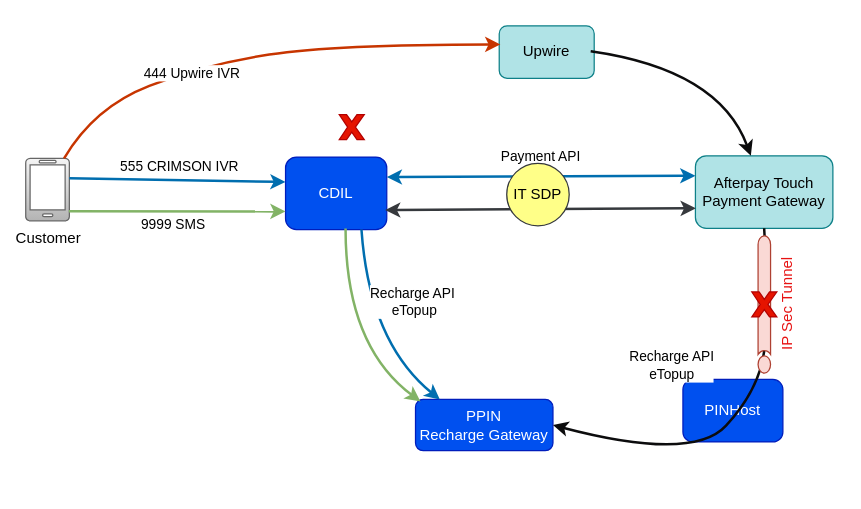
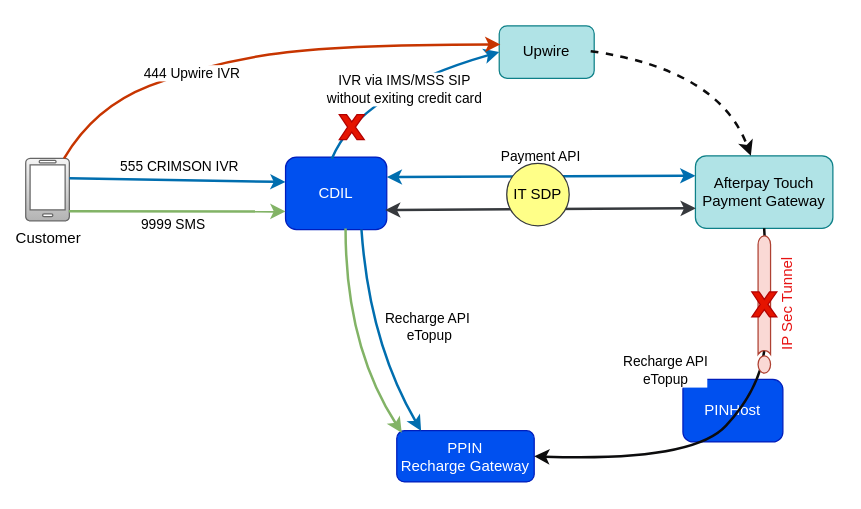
+ <mxCell id="7" value="IVR via IMS/MSS SIP&lt;div&gt;without exiting credit card&lt;/div&gt;" style="curved=1;endArrow=classic;html=1;rounded=0;exitX=0.457;exitY=0.025;exitDx=0;exitDy=0;fillColor=#1ba1e2;strokeColor=#006EAF;strokeWidth=2;entryX=0;entryY=0.5;entryDx=0;entryDy=0;exitPerimeter=0;" parent="1" source="2" target="6" edge="1"><mxGeometry x="0.067" y="-8" width="50" height="50" relative="1" as="geometry"><mxPoint x="309" y="228" as="sourcePoint" /><mxPoint x="349" y="88" as="targetPoint" /><Array as="points"><mxPoint x="287" y="73" /></Array><mxPoint as="offset" /></mxGeometry></mxCell>
- <mxCell id="20" value="" style="curved=1;endArrow=classic;html=1;rounded=0;fillColor=#0050ef;strokeColor=#0c0c0d;strokeWidth=2;exitX=0.963;exitY=0.483;exitDx=0;exitDy=0;exitPerimeter=0;" parent="1" source="6" target="4" edge="1"><mxGeometry x="0.144" y="1" width="50" height="50" relative="1" as="geometry"><mxPoint x="807" y="35" as="sourcePoint" /><mxPoint x="614" y="222" as="targetPoint" /><Array as="points"><mxPoint x="575" y="55" /></Array><mxPoint as="offset" /></mxGeometry></mxCell>
+ <mxCell id="20" value="" style="curved=1;endArrow=classic;html=1;rounded=0;fillColor=#0050ef;strokeColor=#0c0c0d;strokeWidth=2;exitX=0.963;exitY=0.483;exitDx=0;exitDy=0;exitPerimeter=0;dashed=1;" parent="1" source="6" target="4" edge="1"><mxGeometry x="0.144" y="1" width="50" height="50" relative="1" as="geometry"><mxPoint x="807" y="35" as="sourcePoint" /><mxPoint x="614" y="222" as="targetPoint" /><Array as="points"><mxPoint x="575" y="55" /></Array><mxPoint as="offset" /></mxGeometry></mxCell>
- <mxCell id="11" value="PPIN&lt;div&gt;Recharge Gateway&lt;/div&gt;" style="rounded=1;whiteSpace=wrap;html=1;fillColor=#0050ef;fontColor=#ffffff;strokeColor=#001DBC;" parent="1" vertex="1"><mxGeometry x="332" y="319" width="110" height="41" as="geometry" /></mxCell>
+ <mxCell id="11" value="PPIN&lt;div&gt;Recharge Gateway&lt;/div&gt;" style="rounded=1;whiteSpace=wrap;html=1;fillColor=#0050ef;fontColor=#ffffff;strokeColor=#001DBC;" parent="1" vertex="1"><mxGeometry x="317" y="344" width="110" height="41" as="geometry" /></mxCell>
